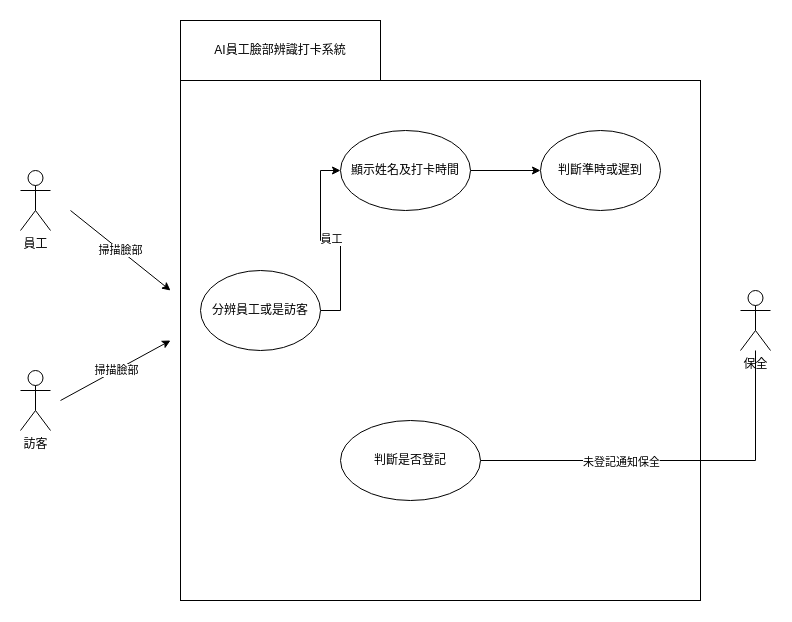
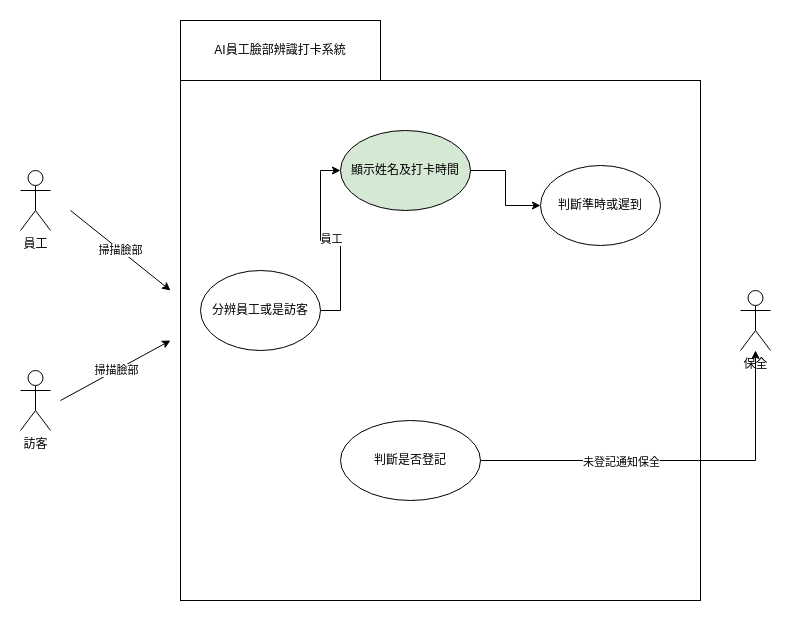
- <mxCell id="15" value="顯示姓名及打卡時間" style="ellipse;whiteSpace=wrap;html=1;" vertex="1" parent="1"><mxGeometry x="340" y="130" width="130" height="80" as="geometry" /></mxCell>
+ <mxCell id="15" value="顯示姓名及打卡時間" style="ellipse;whiteSpace=wrap;html=1;fillColor=#d5e8d4;" vertex="1" parent="1"><mxGeometry x="340" y="130" width="130" height="80" as="geometry" /></mxCell>
- <mxCell id="19" value="判斷準時或遲到" style="ellipse;whiteSpace=wrap;html=1;" vertex="1" parent="1"><mxGeometry x="540" y="130" width="120" height="80" as="geometry" /></mxCell>
+ <mxCell id="19" value="判斷準時或遲到" style="ellipse;whiteSpace=wrap;html=1;" vertex="1" parent="1"><mxGeometry x="540" y="165" width="120" height="80" as="geometry" /></mxCell>
- <mxCell id="16" style="edgeStyle=orthogonalEdgeStyle;rounded=0;orthogonalLoop=1;jettySize=auto;html=1;endArrow=none;" edge="1" parent="1" source="18" target="6"><mxGeometry relative="1" as="geometry" /></mxCell>
+ <mxCell id="16" style="edgeStyle=orthogonalEdgeStyle;rounded=0;orthogonalLoop=1;jettySize=auto;html=1;" edge="1" parent="1" source="18" target="6"><mxGeometry relative="1" as="geometry" /></mxCell>
